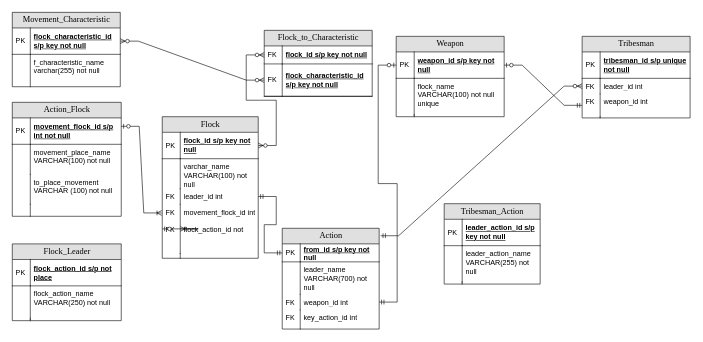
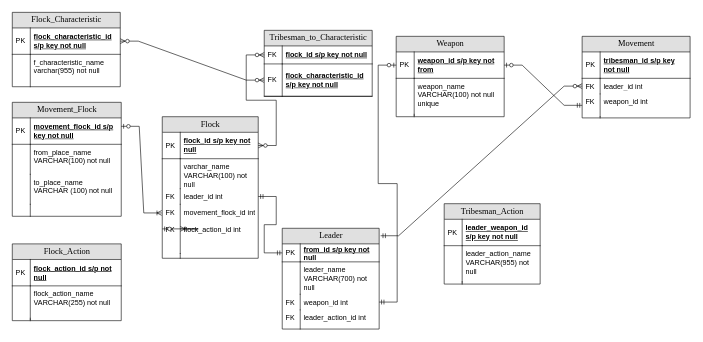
- <mxCell id="40" value="Movement_Characteristic" style="swimlane;html=1;fontStyle=0;childLayout=stackLayout;horizontal=1;startSize=26;fillColor=#e0e0e0;horizontalStack=0;resizeParent=1;resizeLast=0;collapsible=1;marginBottom=0;swimlaneFillColor=#ffffff;align=center;rounded=0;shadow=0;comic=0;labelBackgroundColor=none;strokeWidth=1;fontFamily=Verdana;fontSize=14;swimlaneLine=1;" parent="1" vertex="1"><mxGeometry x="20" y="20" width="180" height="124" as="geometry" /></mxCell>
+ <mxCell id="40" value="Flock_Characteristic" style="swimlane;html=1;fontStyle=0;childLayout=stackLayout;horizontal=1;startSize=26;fillColor=#e0e0e0;horizontalStack=0;resizeParent=1;resizeLast=0;collapsible=1;marginBottom=0;swimlaneFillColor=#ffffff;align=center;rounded=0;shadow=0;comic=0;labelBackgroundColor=none;strokeWidth=1;fontFamily=Verdana;fontSize=14;swimlaneLine=1;" parent="1" vertex="1"><mxGeometry x="20" y="20" width="180" height="124" as="geometry" /></mxCell>
- <mxCell id="79" value="Flock_to_Characteristic" style="swimlane;html=1;fontStyle=0;childLayout=stackLayout;horizontal=1;startSize=26;fillColor=#e0e0e0;horizontalStack=0;resizeParent=1;resizeLast=0;collapsible=1;marginBottom=0;swimlaneFillColor=#ffffff;align=center;rounded=0;shadow=0;comic=0;labelBackgroundColor=none;strokeWidth=1;fontFamily=Verdana;fontSize=14;swimlaneLine=1;" parent="1" vertex="1"><mxGeometry x="440" y="50" width="180" height="110" as="geometry" /></mxCell>
+ <mxCell id="79" value="Tribesman_to_Characteristic" style="swimlane;html=1;fontStyle=0;childLayout=stackLayout;horizontal=1;startSize=26;fillColor=#e0e0e0;horizontalStack=0;resizeParent=1;resizeLast=0;collapsible=1;marginBottom=0;swimlaneFillColor=#ffffff;align=center;rounded=0;shadow=0;comic=0;labelBackgroundColor=none;strokeWidth=1;fontFamily=Verdana;fontSize=14;swimlaneLine=1;" parent="1" vertex="1"><mxGeometry x="440" y="50" width="180" height="110" as="geometry" /></mxCell>
- <mxCell id="22" value="Tribesman" style="swimlane;html=1;fontStyle=0;childLayout=stackLayout;horizontal=1;startSize=26;fillColor=#e0e0e0;horizontalStack=0;resizeParent=1;resizeLast=0;collapsible=1;marginBottom=0;swimlaneFillColor=#ffffff;align=center;rounded=0;shadow=0;comic=0;labelBackgroundColor=none;strokeWidth=1;fontFamily=Verdana;fontSize=14;swimlaneLine=1;" parent="1" vertex="1"><mxGeometry x="970" y="60" width="180" height="136" as="geometry" /></mxCell>
+ <mxCell id="22" value="Movement" style="swimlane;html=1;fontStyle=0;childLayout=stackLayout;horizontal=1;startSize=26;fillColor=#e0e0e0;horizontalStack=0;resizeParent=1;resizeLast=0;collapsible=1;marginBottom=0;swimlaneFillColor=#ffffff;align=center;rounded=0;shadow=0;comic=0;labelBackgroundColor=none;strokeWidth=1;fontFamily=Verdana;fontSize=14;swimlaneLine=1;" parent="1" vertex="1"><mxGeometry x="970" y="60" width="180" height="136" as="geometry" /></mxCell>
- <mxCell id="64" value="weapon_id s/p key not null" style="shape=partialRectangle;top=0;left=0;right=0;bottom=1;html=1;align=left;verticalAlign=middle;fillColor=none;spacingLeft=34;spacingRight=4;whiteSpace=wrap;overflow=hidden;rotatable=0;points=[[0,0.5],[1,0.5]];portConstraint=eastwest;dropTarget=0;fontStyle=5;" parent="63" vertex="1"><mxGeometry y="26" width="180" height="44" as="geometry" /></mxCell>
+ <mxCell id="64" value="weapon_id s/p key not from" style="shape=partialRectangle;top=0;left=0;right=0;bottom=1;html=1;align=left;verticalAlign=middle;fillColor=none;spacingLeft=34;spacingRight=4;whiteSpace=wrap;overflow=hidden;rotatable=0;points=[[0,0.5],[1,0.5]];portConstraint=eastwest;dropTarget=0;fontStyle=5;" parent="63" vertex="1"><mxGeometry y="26" width="180" height="44" as="geometry" /></mxCell>
- <mxCell id="23" value="tribesman_id s/p unique not null" style="shape=partialRectangle;top=0;left=0;right=0;bottom=1;html=1;align=left;verticalAlign=middle;fillColor=none;spacingLeft=34;spacingRight=4;whiteSpace=wrap;overflow=hidden;rotatable=0;points=[[0,0.5],[1,0.5]];portConstraint=eastwest;dropTarget=0;fontStyle=5;" parent="22" vertex="1"><mxGeometry y="26" width="180" height="44" as="geometry" /></mxCell>
+ <mxCell id="23" value="tribesman_id s/p key not null" style="shape=partialRectangle;top=0;left=0;right=0;bottom=1;html=1;align=left;verticalAlign=middle;fillColor=none;spacingLeft=34;spacingRight=4;whiteSpace=wrap;overflow=hidden;rotatable=0;points=[[0,0.5],[1,0.5]];portConstraint=eastwest;dropTarget=0;fontStyle=5;" parent="22" vertex="1"><mxGeometry y="26" width="180" height="44" as="geometry" /></mxCell>
- <mxCell id="43" value="f_characteristic_name varchar(255) not null" style="shape=partialRectangle;top=0;left=0;right=0;bottom=0;html=1;align=left;verticalAlign=top;fillColor=none;spacingLeft=34;spacingRight=4;whiteSpace=wrap;overflow=hidden;rotatable=0;points=[[0,0.5],[1,0.5]];portConstraint=eastwest;dropTarget=0;" parent="40" vertex="1"><mxGeometry y="70" width="180" height="54" as="geometry" /></mxCell>
+ <mxCell id="43" value="f_characteristic_name varchar(955) not null" style="shape=partialRectangle;top=0;left=0;right=0;bottom=0;html=1;align=left;verticalAlign=top;fillColor=none;spacingLeft=34;spacingRight=4;whiteSpace=wrap;overflow=hidden;rotatable=0;points=[[0,0.5],[1,0.5]];portConstraint=eastwest;dropTarget=0;" parent="40" vertex="1"><mxGeometry y="70" width="180" height="54" as="geometry" /></mxCell>
- <mxCell id="66" value="flock_name VARCHAR(100) not null unique" style="shape=partialRectangle;top=0;left=0;right=0;bottom=0;html=1;align=left;verticalAlign=top;fillColor=none;spacingLeft=34;spacingRight=4;whiteSpace=wrap;overflow=hidden;rotatable=0;points=[[0,0.5],[1,0.5]];portConstraint=eastwest;dropTarget=0;" parent="63" vertex="1"><mxGeometry y="70" width="180" height="60" as="geometry" /></mxCell>
+ <mxCell id="66" value="weapon_name VARCHAR(100) not null unique" style="shape=partialRectangle;top=0;left=0;right=0;bottom=0;html=1;align=left;verticalAlign=top;fillColor=none;spacingLeft=34;spacingRight=4;whiteSpace=wrap;overflow=hidden;rotatable=0;points=[[0,0.5],[1,0.5]];portConstraint=eastwest;dropTarget=0;" parent="63" vertex="1"><mxGeometry y="70" width="180" height="60" as="geometry" /></mxCell>
- <mxCell id="31" value="Action_Flock" style="swimlane;html=1;fontStyle=0;childLayout=stackLayout;horizontal=1;startSize=26;fillColor=#e0e0e0;horizontalStack=0;resizeParent=1;resizeLast=0;collapsible=1;marginBottom=0;swimlaneFillColor=#ffffff;align=center;rounded=0;shadow=0;comic=0;labelBackgroundColor=none;strokeWidth=1;fontFamily=Verdana;fontSize=14;swimlaneLine=1;" parent="1" vertex="1"><mxGeometry x="20" y="170" width="181.62" height="190" as="geometry" /></mxCell>
+ <mxCell id="31" value="Movement_Flock" style="swimlane;html=1;fontStyle=0;childLayout=stackLayout;horizontal=1;startSize=26;fillColor=#e0e0e0;horizontalStack=0;resizeParent=1;resizeLast=0;collapsible=1;marginBottom=0;swimlaneFillColor=#ffffff;align=center;rounded=0;shadow=0;comic=0;labelBackgroundColor=none;strokeWidth=1;fontFamily=Verdana;fontSize=14;swimlaneLine=1;" parent="1" vertex="1"><mxGeometry x="20" y="170" width="181.62" height="190" as="geometry" /></mxCell>
- <mxCell id="32" value="movement_flock_id s/p int not null" style="shape=partialRectangle;top=0;left=0;right=0;bottom=1;html=1;align=left;verticalAlign=middle;fillColor=none;spacingLeft=34;spacingRight=4;whiteSpace=wrap;overflow=hidden;rotatable=0;points=[[0,0.5],[1,0.5]];portConstraint=eastwest;dropTarget=0;fontStyle=5;" parent="31" vertex="1"><mxGeometry y="26" width="181.62" height="44" as="geometry" /></mxCell>
+ <mxCell id="32" value="movement_flock_id s/p key not null" style="shape=partialRectangle;top=0;left=0;right=0;bottom=1;html=1;align=left;verticalAlign=middle;fillColor=none;spacingLeft=34;spacingRight=4;whiteSpace=wrap;overflow=hidden;rotatable=0;points=[[0,0.5],[1,0.5]];portConstraint=eastwest;dropTarget=0;fontStyle=5;" parent="31" vertex="1"><mxGeometry y="26" width="181.62" height="44" as="geometry" /></mxCell>
- <mxCell id="34" value="movement_place_name VARCHAR(100) not null" style="shape=partialRectangle;top=0;left=0;right=0;bottom=0;html=1;align=left;verticalAlign=top;fillColor=none;spacingLeft=34;spacingRight=4;whiteSpace=wrap;overflow=hidden;rotatable=0;points=[[0,0.5],[1,0.5]];portConstraint=eastwest;dropTarget=0;" parent="31" vertex="1"><mxGeometry y="70" width="181.62" height="50" as="geometry" /></mxCell>
+ <mxCell id="34" value="from_place_name VARCHAR(100) not null" style="shape=partialRectangle;top=0;left=0;right=0;bottom=0;html=1;align=left;verticalAlign=top;fillColor=none;spacingLeft=34;spacingRight=4;whiteSpace=wrap;overflow=hidden;rotatable=0;points=[[0,0.5],[1,0.5]];portConstraint=eastwest;dropTarget=0;" parent="31" vertex="1"><mxGeometry y="70" width="181.62" height="50" as="geometry" /></mxCell>
- <mxCell id="36" value="to_place_movement VARCHAR (100) not null" style="shape=partialRectangle;top=0;left=0;right=0;bottom=0;html=1;align=left;verticalAlign=top;fillColor=none;spacingLeft=34;spacingRight=4;whiteSpace=wrap;overflow=hidden;rotatable=0;points=[[0,0.5],[1,0.5]];portConstraint=eastwest;dropTarget=0;" parent="31" vertex="1"><mxGeometry y="120" width="181.62" height="50" as="geometry" /></mxCell>
+ <mxCell id="36" value="to_place_name VARCHAR (100) not null" style="shape=partialRectangle;top=0;left=0;right=0;bottom=0;html=1;align=left;verticalAlign=top;fillColor=none;spacingLeft=34;spacingRight=4;whiteSpace=wrap;overflow=hidden;rotatable=0;points=[[0,0.5],[1,0.5]];portConstraint=eastwest;dropTarget=0;" parent="31" vertex="1"><mxGeometry y="120" width="181.62" height="50" as="geometry" /></mxCell>
- <mxCell id="9" value="movement_flock_id int&lt;br&gt;&lt;br&gt;flock_action_id not" style="shape=partialRectangle;top=0;left=0;right=0;bottom=0;html=1;align=left;verticalAlign=top;fillColor=none;spacingLeft=34;spacingRight=4;whiteSpace=wrap;overflow=hidden;rotatable=0;points=[[0,0.5],[1,0.5]];portConstraint=eastwest;dropTarget=0;" parent="2" vertex="1"><mxGeometry y="146" width="160" height="82" as="geometry" /></mxCell>
+ <mxCell id="9" value="movement_flock_id int&lt;br&gt;&lt;br&gt;flock_action_id int" style="shape=partialRectangle;top=0;left=0;right=0;bottom=0;html=1;align=left;verticalAlign=top;fillColor=none;spacingLeft=34;spacingRight=4;whiteSpace=wrap;overflow=hidden;rotatable=0;points=[[0,0.5],[1,0.5]];portConstraint=eastwest;dropTarget=0;" parent="2" vertex="1"><mxGeometry y="146" width="160" height="82" as="geometry" /></mxCell>
- <mxCell id="46" value="leader_action_id s/p key not null" style="shape=partialRectangle;top=0;left=0;right=0;bottom=1;html=1;align=left;verticalAlign=middle;fillColor=none;spacingLeft=34;spacingRight=4;whiteSpace=wrap;overflow=hidden;rotatable=0;points=[[0,0.5],[1,0.5]];portConstraint=eastwest;dropTarget=0;fontStyle=5;" parent="45" vertex="1"><mxGeometry y="26" width="160" height="44" as="geometry" /></mxCell>
+ <mxCell id="46" value="leader_weapon_id s/p key not null" style="shape=partialRectangle;top=0;left=0;right=0;bottom=1;html=1;align=left;verticalAlign=middle;fillColor=none;spacingLeft=34;spacingRight=4;whiteSpace=wrap;overflow=hidden;rotatable=0;points=[[0,0.5],[1,0.5]];portConstraint=eastwest;dropTarget=0;fontStyle=5;" parent="45" vertex="1"><mxGeometry y="26" width="160" height="44" as="geometry" /></mxCell>
- <mxCell id="13" value="Action" style="swimlane;html=1;fontStyle=0;childLayout=stackLayout;horizontal=1;startSize=26;fillColor=#e0e0e0;horizontalStack=0;resizeParent=1;resizeLast=0;collapsible=1;marginBottom=0;swimlaneFillColor=#ffffff;align=center;rounded=0;shadow=0;comic=0;labelBackgroundColor=none;strokeWidth=1;fontFamily=Verdana;fontSize=14;swimlaneLine=1;" parent="1" vertex="1"><mxGeometry x="470" y="380" width="161.62" height="168" as="geometry" /></mxCell>
+ <mxCell id="13" value="Leader" style="swimlane;html=1;fontStyle=0;childLayout=stackLayout;horizontal=1;startSize=26;fillColor=#e0e0e0;horizontalStack=0;resizeParent=1;resizeLast=0;collapsible=1;marginBottom=0;swimlaneFillColor=#ffffff;align=center;rounded=0;shadow=0;comic=0;labelBackgroundColor=none;strokeWidth=1;fontFamily=Verdana;fontSize=14;swimlaneLine=1;" parent="1" vertex="1"><mxGeometry x="470" y="380" width="161.62" height="168" as="geometry" /></mxCell>
- <mxCell id="54" value="Flock_Leader" style="swimlane;html=1;fontStyle=0;childLayout=stackLayout;horizontal=1;startSize=26;fillColor=#e0e0e0;horizontalStack=0;resizeParent=1;resizeLast=0;collapsible=1;marginBottom=0;swimlaneFillColor=#ffffff;align=center;rounded=0;shadow=0;comic=0;labelBackgroundColor=none;strokeWidth=1;fontFamily=Verdana;fontSize=14;swimlaneLine=1;" parent="1" vertex="1"><mxGeometry x="20" y="406" width="181.62" height="128" as="geometry" /></mxCell>
+ <mxCell id="54" value="Flock_Action" style="swimlane;html=1;fontStyle=0;childLayout=stackLayout;horizontal=1;startSize=26;fillColor=#e0e0e0;horizontalStack=0;resizeParent=1;resizeLast=0;collapsible=1;marginBottom=0;swimlaneFillColor=#ffffff;align=center;rounded=0;shadow=0;comic=0;labelBackgroundColor=none;strokeWidth=1;fontFamily=Verdana;fontSize=14;swimlaneLine=1;" parent="1" vertex="1"><mxGeometry x="20" y="406" width="181.62" height="128" as="geometry" /></mxCell>
- <mxCell id="48" value="leader_action_name&amp;nbsp;&lt;br&gt;VARCHAR(255) not null" style="shape=partialRectangle;top=0;left=0;right=0;bottom=0;html=1;align=left;verticalAlign=top;fillColor=none;spacingLeft=34;spacingRight=4;whiteSpace=wrap;overflow=hidden;rotatable=0;points=[[0,0.5],[1,0.5]];portConstraint=eastwest;dropTarget=0;" parent="45" vertex="1"><mxGeometry y="70" width="160" height="60" as="geometry" /></mxCell>
+ <mxCell id="48" value="leader_action_name&amp;nbsp;&lt;br&gt;VARCHAR(955) not null" style="shape=partialRectangle;top=0;left=0;right=0;bottom=0;html=1;align=left;verticalAlign=top;fillColor=none;spacingLeft=34;spacingRight=4;whiteSpace=wrap;overflow=hidden;rotatable=0;points=[[0,0.5],[1,0.5]];portConstraint=eastwest;dropTarget=0;" parent="45" vertex="1"><mxGeometry y="70" width="160" height="60" as="geometry" /></mxCell>
- <mxCell id="55" value="flock_action_id s/p not place" style="shape=partialRectangle;top=0;left=0;right=0;bottom=1;html=1;align=left;verticalAlign=middle;fillColor=none;spacingLeft=34;spacingRight=4;whiteSpace=wrap;overflow=hidden;rotatable=0;points=[[0,0.5],[1,0.5]];portConstraint=eastwest;dropTarget=0;fontStyle=5;" parent="54" vertex="1"><mxGeometry y="26" width="181.62" height="44" as="geometry" /></mxCell>
+ <mxCell id="55" value="flock_action_id s/p not null" style="shape=partialRectangle;top=0;left=0;right=0;bottom=1;html=1;align=left;verticalAlign=middle;fillColor=none;spacingLeft=34;spacingRight=4;whiteSpace=wrap;overflow=hidden;rotatable=0;points=[[0,0.5],[1,0.5]];portConstraint=eastwest;dropTarget=0;fontStyle=5;" parent="54" vertex="1"><mxGeometry y="26" width="181.62" height="44" as="geometry" /></mxCell>
- <mxCell id="57" value="flock_action_name&amp;nbsp;&lt;br&gt;VARCHAR(250) not null" style="shape=partialRectangle;top=0;left=0;right=0;bottom=0;html=1;align=left;verticalAlign=top;fillColor=none;spacingLeft=34;spacingRight=4;whiteSpace=wrap;overflow=hidden;rotatable=0;points=[[0,0.5],[1,0.5]];portConstraint=eastwest;dropTarget=0;" parent="54" vertex="1"><mxGeometry y="70" width="181.62" height="54" as="geometry" /></mxCell>
+ <mxCell id="57" value="flock_action_name&amp;nbsp;&lt;br&gt;VARCHAR(255) not null" style="shape=partialRectangle;top=0;left=0;right=0;bottom=0;html=1;align=left;verticalAlign=top;fillColor=none;spacingLeft=34;spacingRight=4;whiteSpace=wrap;overflow=hidden;rotatable=0;points=[[0,0.5],[1,0.5]];portConstraint=eastwest;dropTarget=0;" parent="54" vertex="1"><mxGeometry y="70" width="181.62" height="54" as="geometry" /></mxCell>
- <mxCell id="20" value="key_action_id int" style="shape=partialRectangle;top=0;left=0;right=0;bottom=0;html=1;align=left;verticalAlign=top;fillColor=none;spacingLeft=34;spacingRight=4;whiteSpace=wrap;overflow=hidden;rotatable=0;points=[[0,0.5],[1,0.5]];portConstraint=eastwest;dropTarget=0;" parent="13" vertex="1"><mxGeometry y="136" width="161.62" height="32" as="geometry" /></mxCell>
+ <mxCell id="20" value="leader_action_id int" style="shape=partialRectangle;top=0;left=0;right=0;bottom=0;html=1;align=left;verticalAlign=top;fillColor=none;spacingLeft=34;spacingRight=4;whiteSpace=wrap;overflow=hidden;rotatable=0;points=[[0,0.5],[1,0.5]];portConstraint=eastwest;dropTarget=0;" parent="13" vertex="1"><mxGeometry y="136" width="161.62" height="32" as="geometry" /></mxCell>
